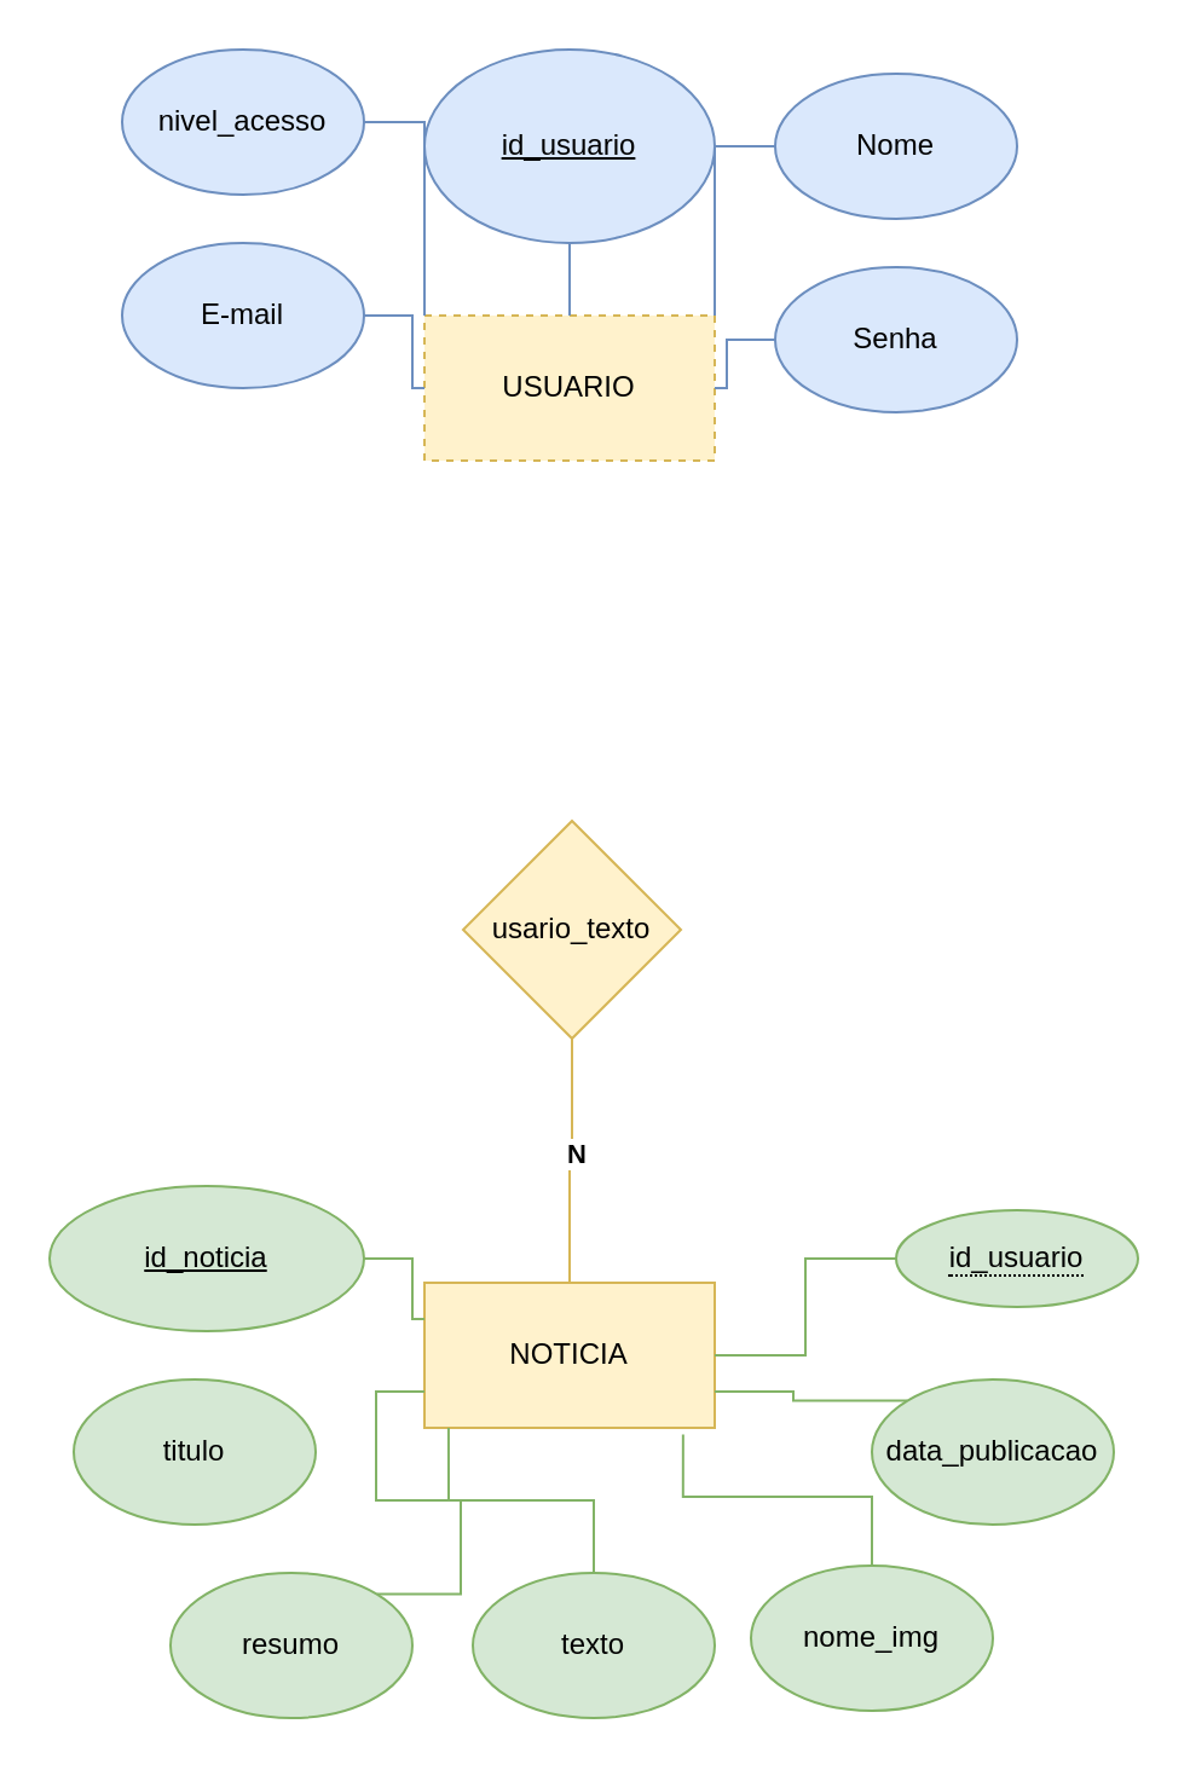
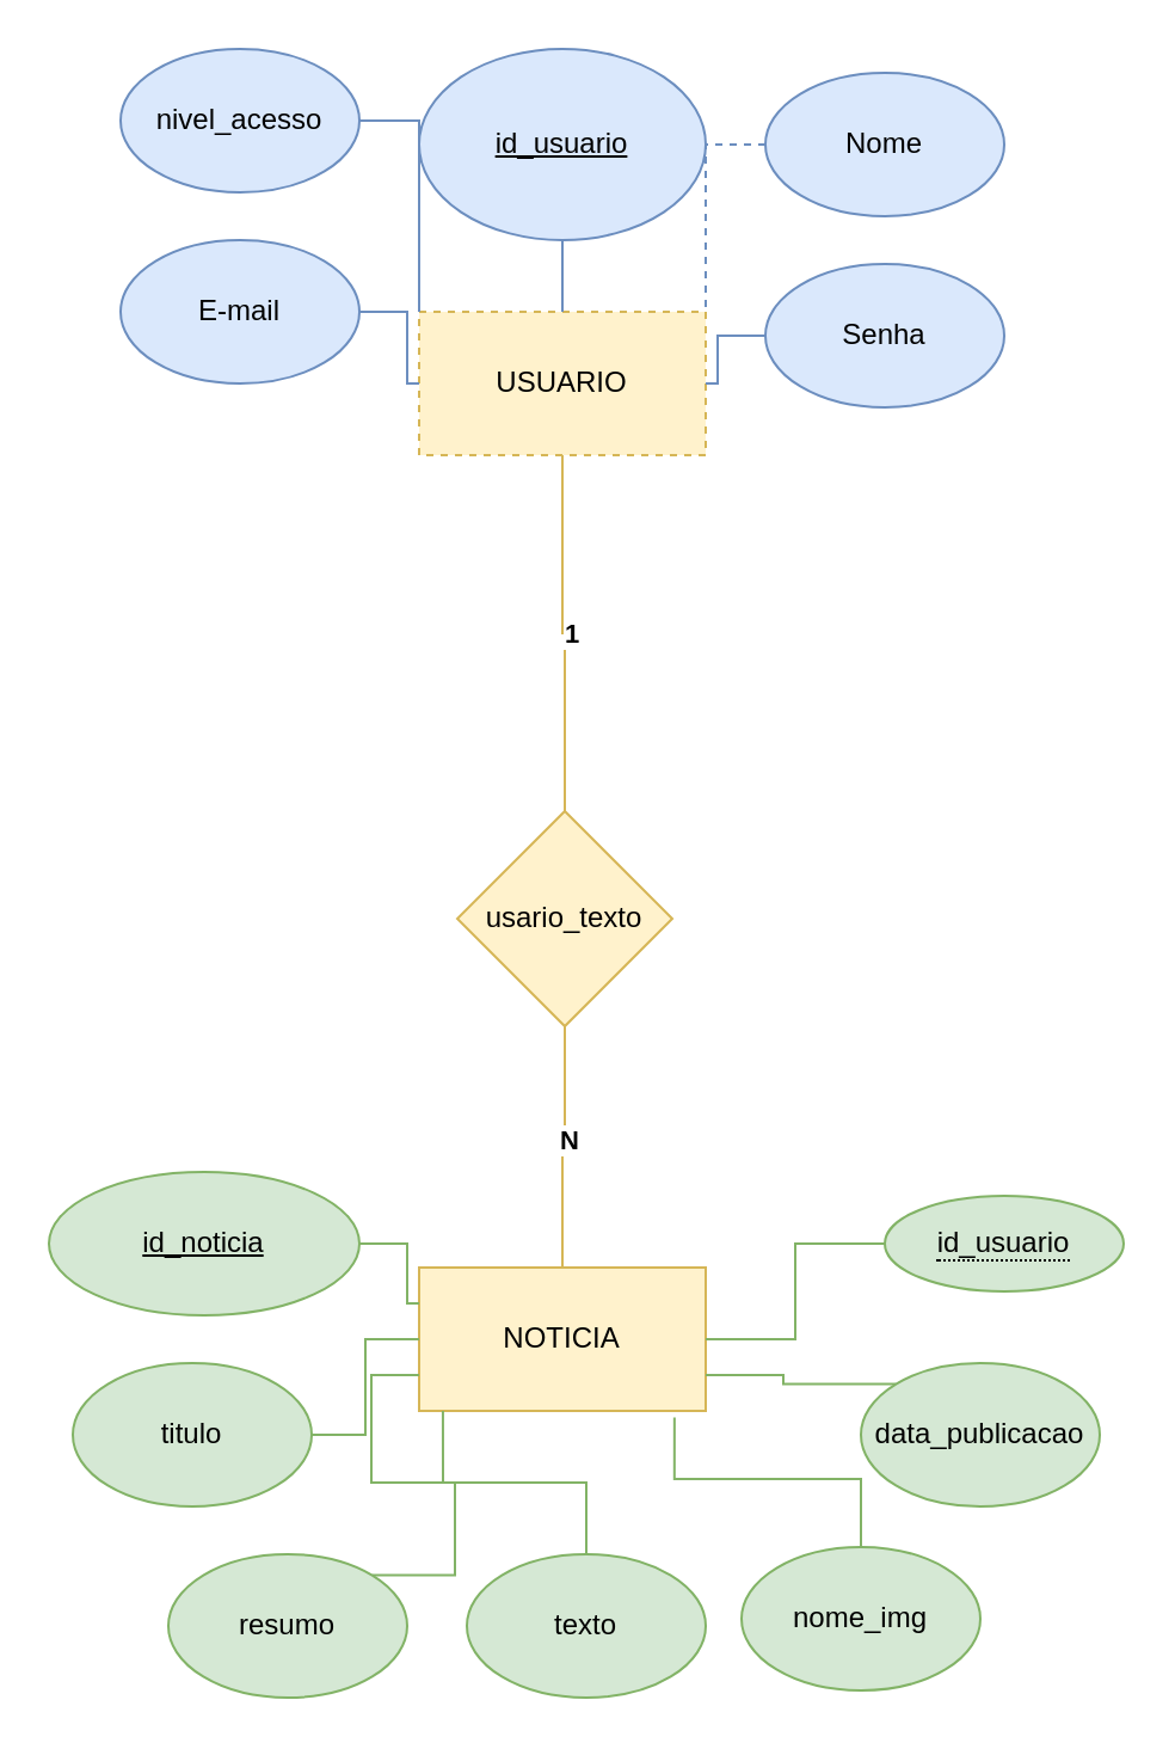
- <mxCell id="11" style="edgeStyle=orthogonalEdgeStyle;rounded=0;orthogonalLoop=1;jettySize=auto;html=1;entryX=1;entryY=0;entryDx=0;entryDy=0;fillColor=#dae8fc;strokeColor=#6c8ebf;endArrow=none;endFill=0;" edge="1" parent="1" source="12" target="4"><mxGeometry relative="1" as="geometry" /></mxCell>
+ <mxCell id="11" style="edgeStyle=orthogonalEdgeStyle;rounded=0;orthogonalLoop=1;jettySize=auto;html=1;entryX=1;entryY=0;entryDx=0;entryDy=0;fillColor=#dae8fc;strokeColor=#6c8ebf;endArrow=none;endFill=0;dashed=1;" edge="1" parent="1" source="12" target="4"><mxGeometry relative="1" as="geometry" /></mxCell>
+ <mxCell id="2" style="edgeStyle=orthogonalEdgeStyle;rounded=0;orthogonalLoop=1;jettySize=auto;html=1;entryX=0.5;entryY=0;entryDx=0;entryDy=0;endArrow=none;endFill=0;fillColor=#fff2cc;strokeColor=#d6b656;" edge="1" parent="1" source="4" target="8"><mxGeometry relative="1" as="geometry" /></mxCell>
+ <mxCell id="3" value="&lt;b&gt;1&lt;/b&gt;" style="edgeLabel;html=1;align=center;verticalAlign=middle;resizable=0;points=[];" vertex="1" connectable="0" parent="2"><mxGeometry x="0.007" y="2" relative="1" as="geometry"><mxPoint y="-1" as="offset" /></mxGeometry></mxCell>
+ <mxCell id="17" style="edgeStyle=orthogonalEdgeStyle;rounded=0;orthogonalLoop=1;jettySize=auto;html=1;entryX=0;entryY=0.5;entryDx=0;entryDy=0;fillColor=#d5e8d4;strokeColor=#82b366;endArrow=none;endFill=0;" edge="1" parent="1" source="18" target="5"><mxGeometry relative="1" as="geometry" /></mxCell>
